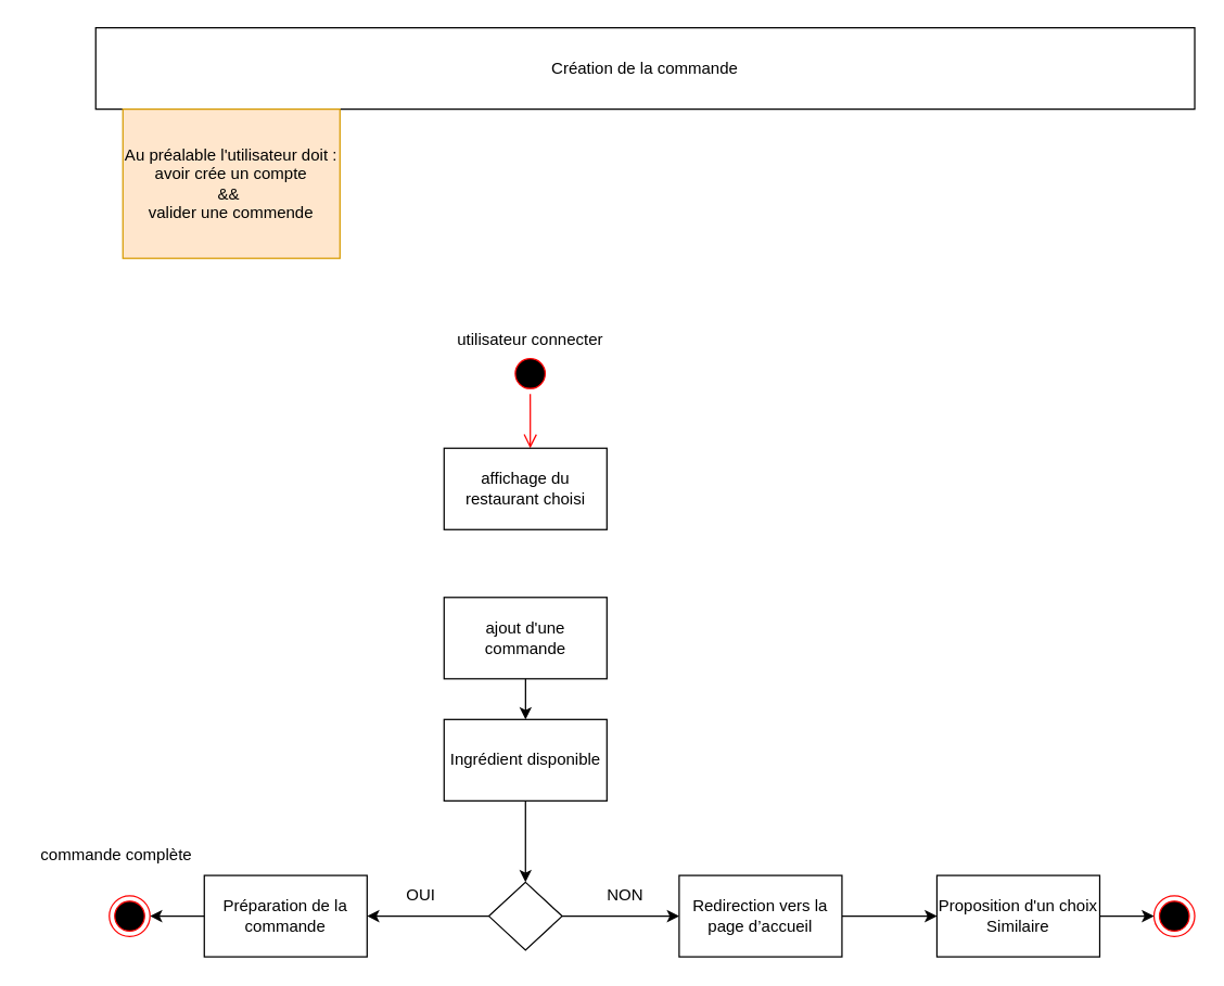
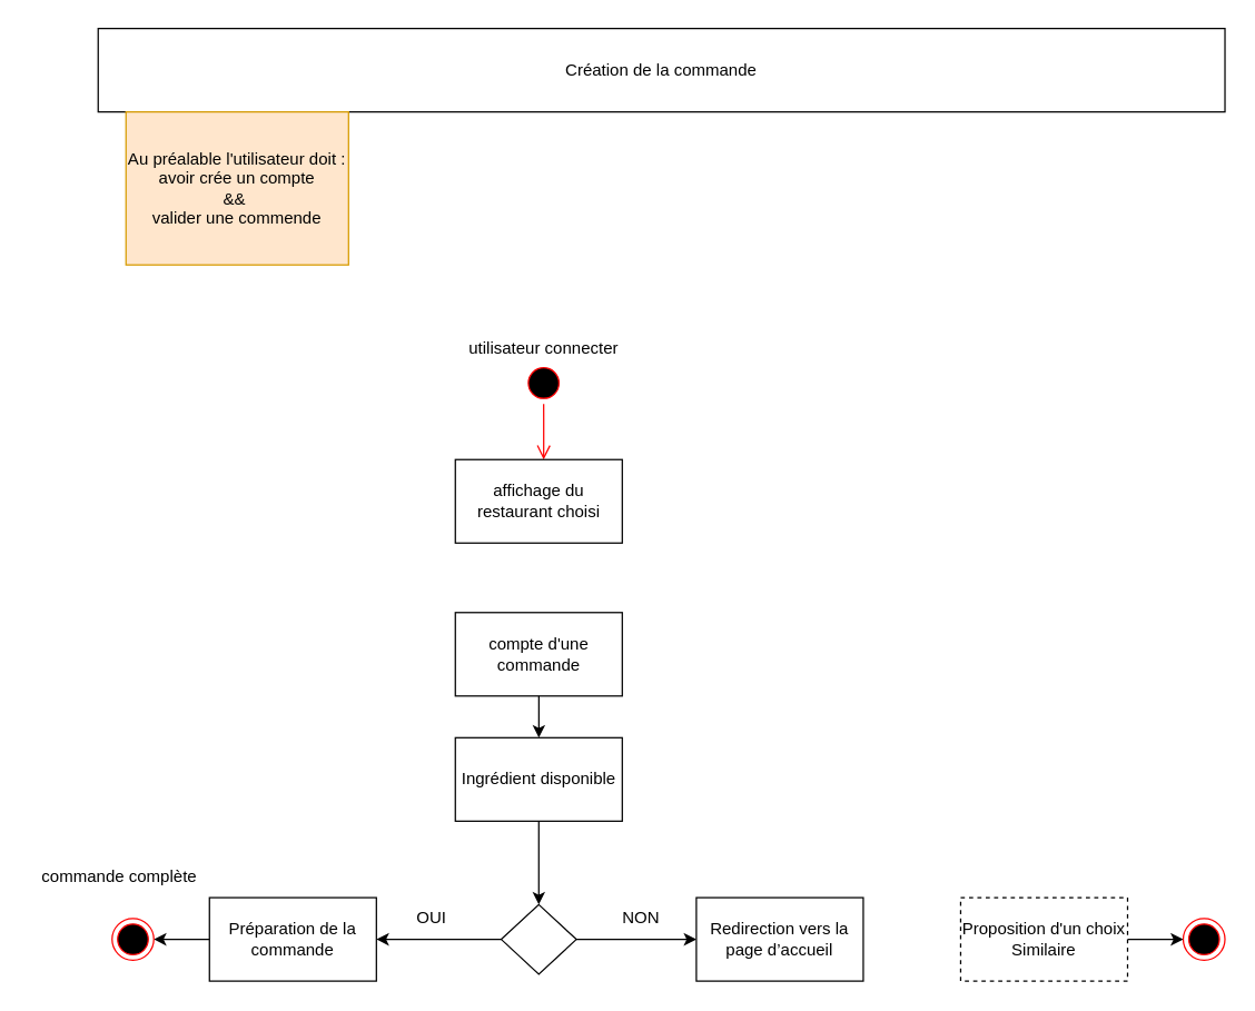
- <mxCell id="23" value="ajout d'une commande" style="rounded=0;whiteSpace=wrap;html=1;" vertex="1" parent="1"><mxGeometry x="326.75" y="440" width="120" height="60" as="geometry" /></mxCell>
+ <mxCell id="23" value="compte d'une commande" style="rounded=0;whiteSpace=wrap;html=1;" vertex="1" parent="1"><mxGeometry x="326.75" y="440" width="120" height="60" as="geometry" /></mxCell>
- <mxCell id="8" style="edgeStyle=orthogonalEdgeStyle;rounded=0;orthogonalLoop=1;jettySize=auto;html=1;" parent="1" source="9" target="16" edge="1"><mxGeometry relative="1" as="geometry" /></mxCell>
- <mxCell id="16" value="Proposition d'un choix Similaire" style="rounded=0;whiteSpace=wrap;html=1;" parent="1" vertex="1"><mxGeometry x="690" y="645" width="120" height="60" as="geometry" /></mxCell>
+ <mxCell id="16" value="Proposition d'un choix Similaire" style="rounded=0;whiteSpace=wrap;html=1;dashed=1;" parent="1" vertex="1"><mxGeometry x="690" y="645" width="120" height="60" as="geometry" /></mxCell>
